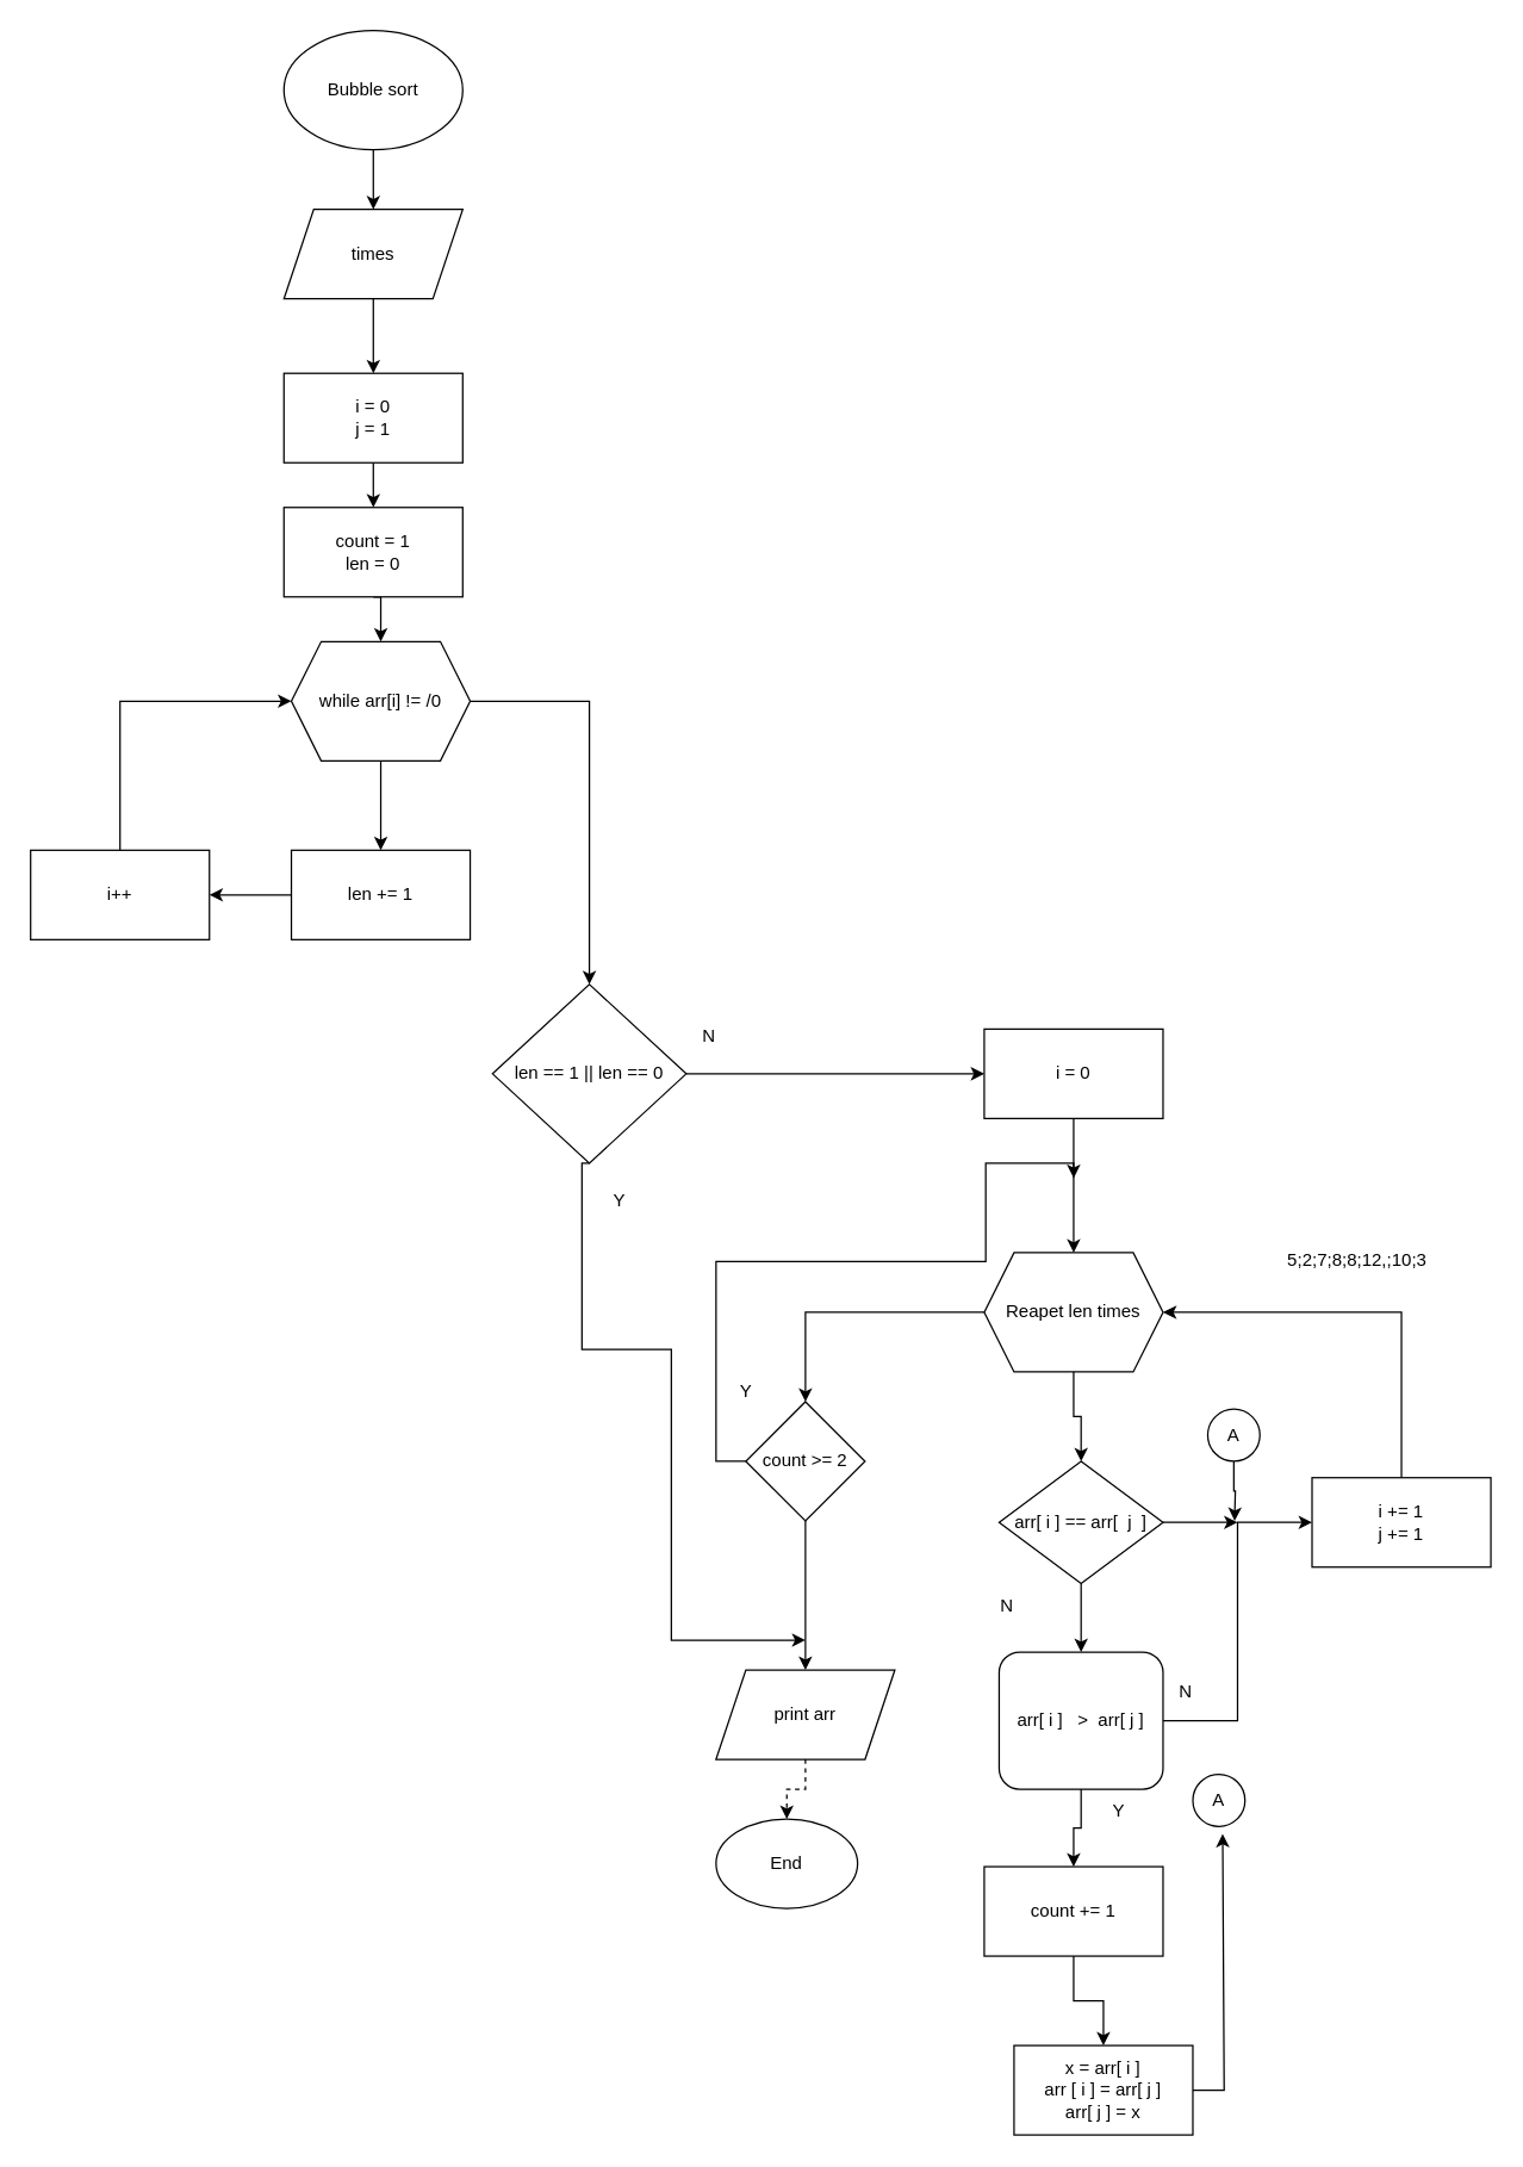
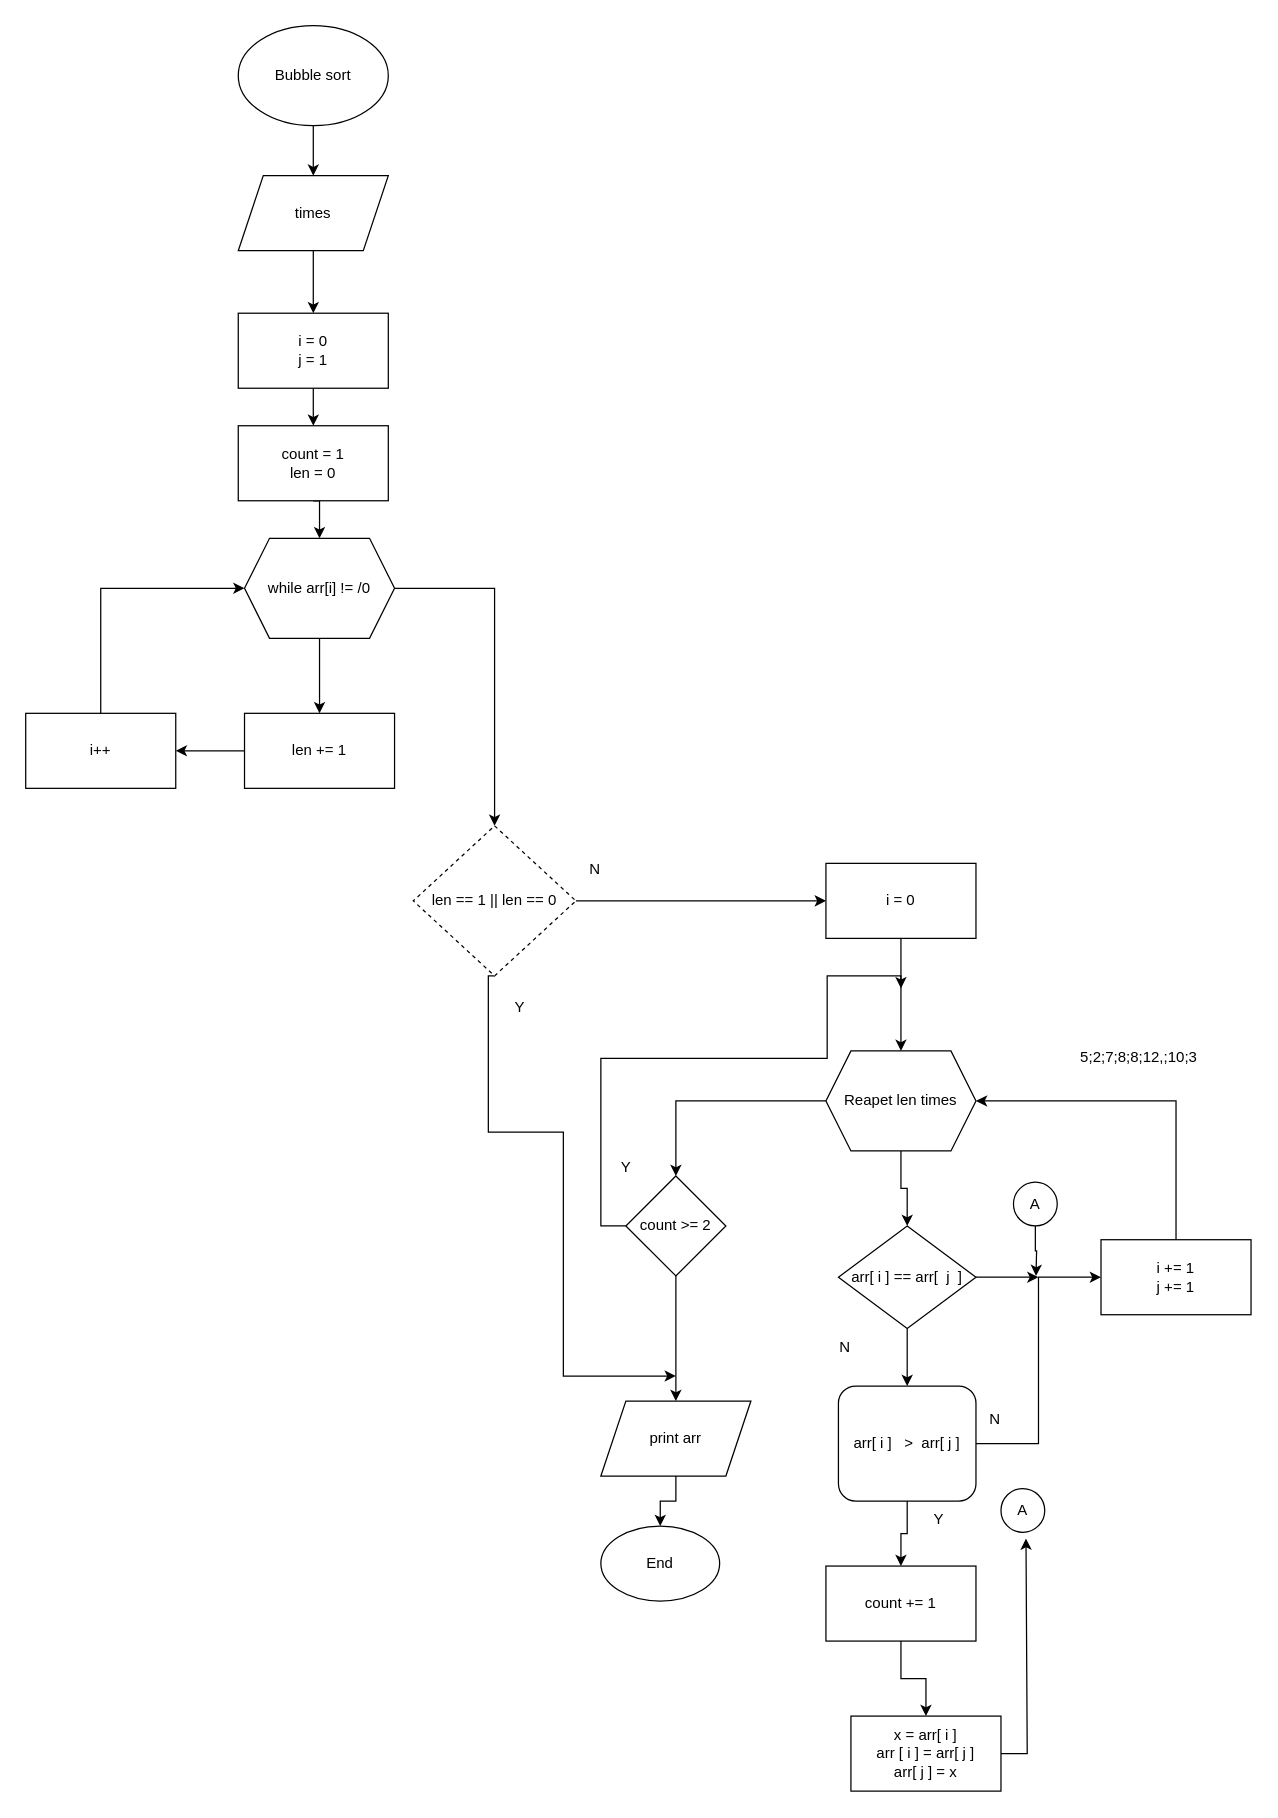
- <mxCell id="50" value="len == 1 || len == 0" style="rhombus;whiteSpace=wrap;html=1;" vertex="1" parent="1"><mxGeometry x="330" y="660" width="130" height="120" as="geometry" /></mxCell>
+ <mxCell id="50" value="len == 1 || len == 0" style="rhombus;whiteSpace=wrap;html=1;dashed=1;" vertex="1" parent="1"><mxGeometry x="330" y="660" width="130" height="120" as="geometry" /></mxCell>
- <mxCell id="41" style="edgeStyle=orthogonalEdgeStyle;rounded=0;orthogonalLoop=1;jettySize=auto;html=1;exitX=0.5;exitY=1;exitDx=0;exitDy=0;entryX=0.5;entryY=0;entryDx=0;entryDy=0;dashed=1;" edge="1" parent="1" source="42" target="47"><mxGeometry relative="1" as="geometry" /></mxCell>
+ <mxCell id="41" style="edgeStyle=orthogonalEdgeStyle;rounded=0;orthogonalLoop=1;jettySize=auto;html=1;exitX=0.5;exitY=1;exitDx=0;exitDy=0;entryX=0.5;entryY=0;entryDx=0;entryDy=0;" edge="1" parent="1" source="42" target="47"><mxGeometry relative="1" as="geometry" /></mxCell>
